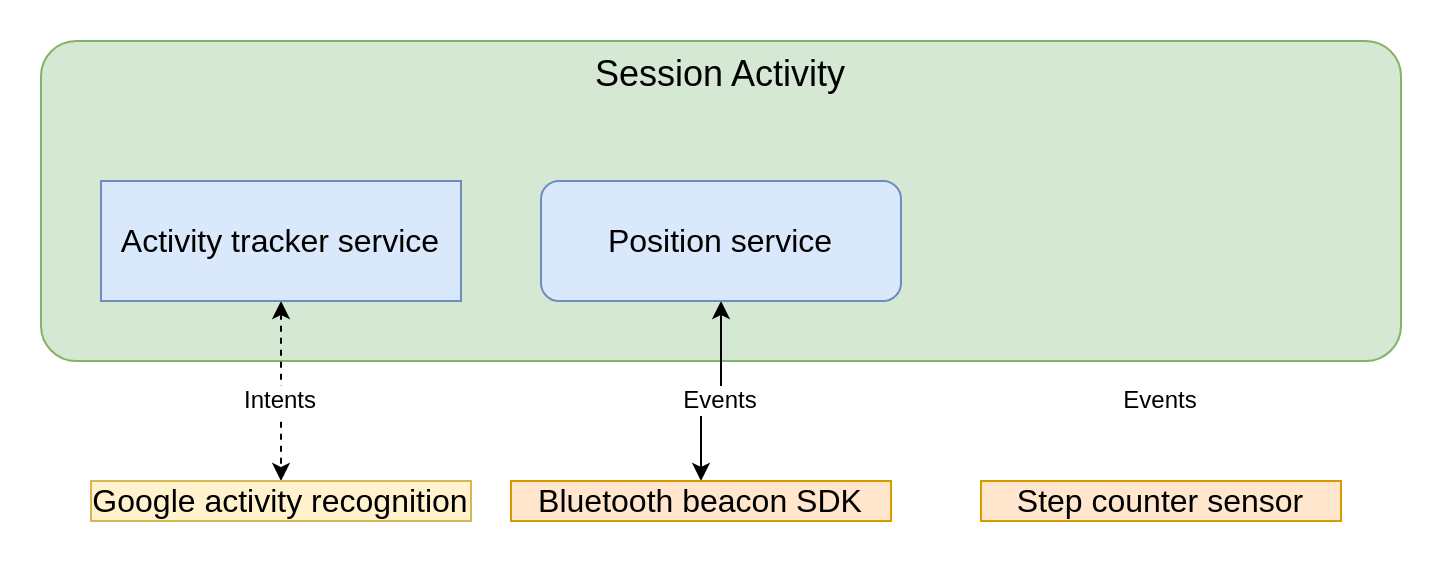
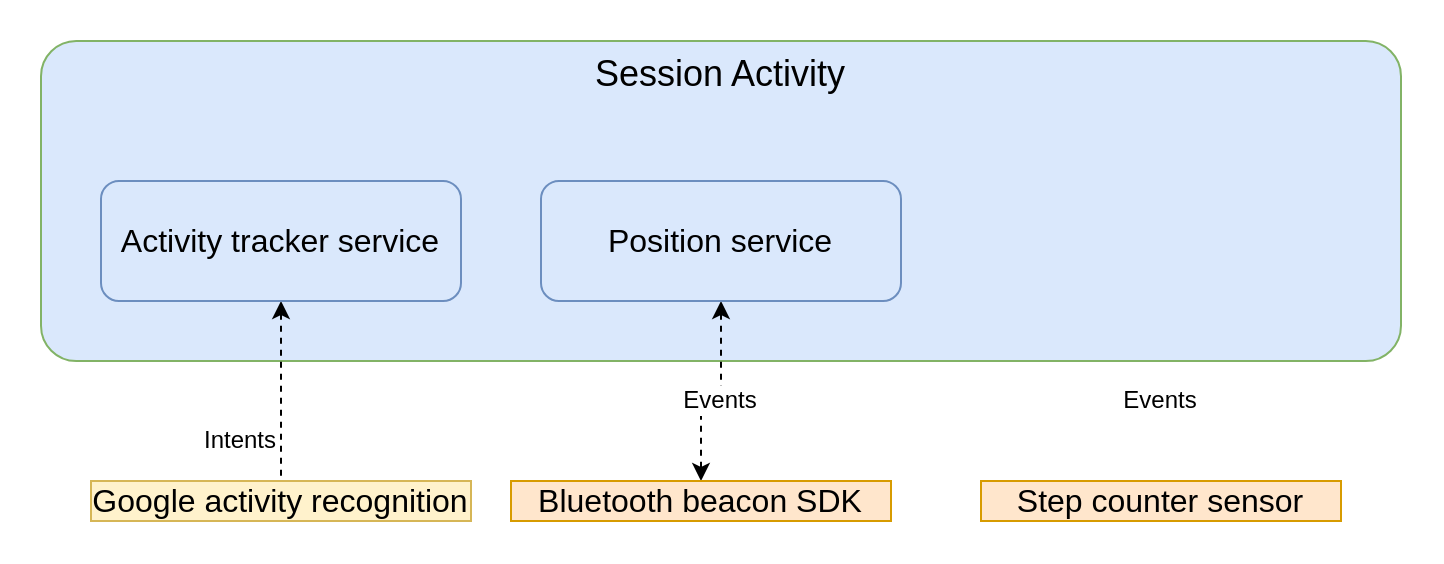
- <mxCell id="2" value="&lt;font style=&quot;font-size: 18px&quot;&gt;Session Activity&lt;/font&gt;" style="rounded=1;whiteSpace=wrap;html=1;arcSize=11;align=center;verticalAlign=top;fillColor=#d5e8d4;strokeColor=#82b366;" parent="1" vertex="1"><mxGeometry x="20" y="20" width="680" height="160" as="geometry" /></mxCell>
+ <mxCell id="2" value="&lt;font style=&quot;font-size: 18px&quot;&gt;Session Activity&lt;/font&gt;" style="rounded=1;whiteSpace=wrap;html=1;arcSize=11;align=center;verticalAlign=top;fillColor=#dae8fc;strokeColor=#82b366;" parent="1" vertex="1"><mxGeometry x="20" y="20" width="680" height="160" as="geometry" /></mxCell>
- <mxCell id="4" value="Activity tracker service" style="whiteSpace=wrap;html=1;align=center;fontSize=16;fillColor=#dae8fc;strokeColor=#6c8ebf;rounded=0;" parent="1" vertex="1"><mxGeometry x="50" y="90" width="180" height="60" as="geometry" /></mxCell>
+ <mxCell id="4" value="Activity tracker service" style="rounded=1;whiteSpace=wrap;html=1;align=center;fontSize=16;fillColor=#dae8fc;strokeColor=#6c8ebf;" parent="1" vertex="1"><mxGeometry x="50" y="90" width="180" height="60" as="geometry" /></mxCell>
- <mxCell id="5" style="edgeStyle=orthogonalEdgeStyle;rounded=0;orthogonalLoop=1;jettySize=auto;html=1;fontSize=16;startArrow=classic;startFill=1;" edge="1" parent="1" source="6" target="10"><mxGeometry relative="1" as="geometry"><mxPoint x="360" y="240" as="targetPoint" /></mxGeometry></mxCell>
+ <mxCell id="5" style="edgeStyle=orthogonalEdgeStyle;rounded=0;orthogonalLoop=1;jettySize=auto;html=1;fontSize=16;startArrow=classic;startFill=1;dashed=1;" edge="1" parent="1" source="6" target="10"><mxGeometry relative="1" as="geometry"><mxPoint x="360" y="240" as="targetPoint" /></mxGeometry></mxCell>
- <mxCell id="7" value="Intents" style="text;html=1;strokeColor=none;fillColor=none;align=center;verticalAlign=middle;whiteSpace=wrap;rounded=0;labelBackgroundColor=#ffffff;" vertex="1" parent="1"><mxGeometry x="120" y="190" width="40" height="20" as="geometry" /></mxCell>
+ <mxCell id="7" value="Intents" style="text;html=1;strokeColor=none;fillColor=none;align=center;verticalAlign=middle;whiteSpace=wrap;rounded=0;labelBackgroundColor=#ffffff;" vertex="1" parent="1"><mxGeometry x="100" y="210" width="40" height="20" as="geometry" /></mxCell>
- <mxCell id="3" style="edgeStyle=orthogonalEdgeStyle;rounded=0;orthogonalLoop=1;jettySize=auto;html=1;fontSize=16;dashed=1;startArrow=classic;startFill=1;" edge="1" parent="1" source="4" target="9"><mxGeometry relative="1" as="geometry"><mxPoint x="140" y="260" as="targetPoint" /></mxGeometry></mxCell>
+ <mxCell id="3" style="edgeStyle=orthogonalEdgeStyle;rounded=0;orthogonalLoop=1;jettySize=auto;html=1;fontSize=16;dashed=1;startArrow=classic;startFill=1;endArrow=none;" edge="1" parent="1" source="4" target="9"><mxGeometry relative="1" as="geometry"><mxPoint x="140" y="260" as="targetPoint" /></mxGeometry></mxCell>
